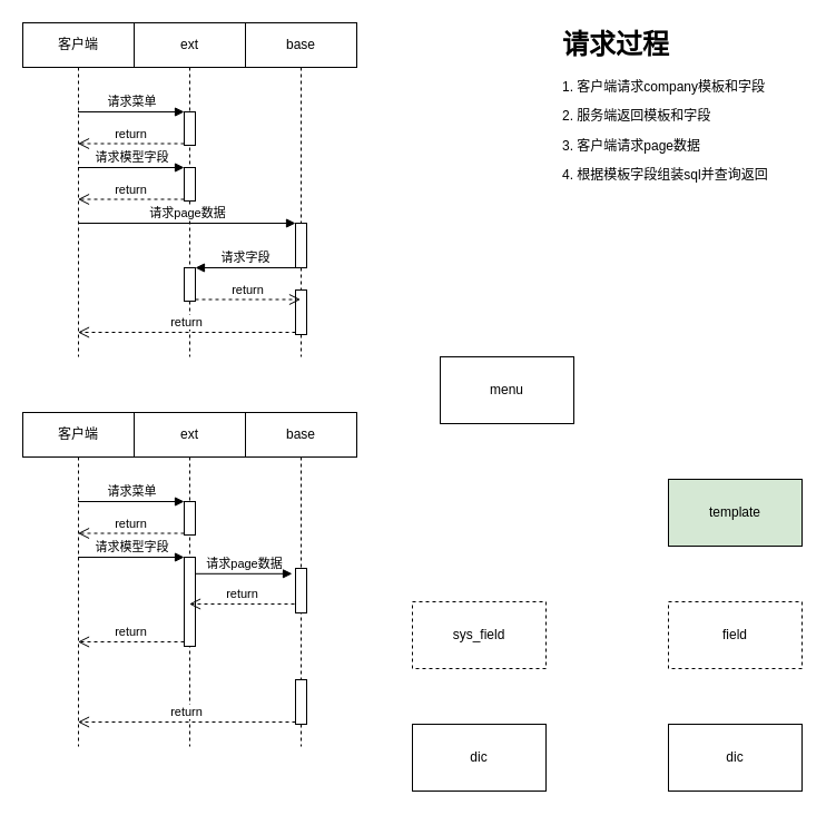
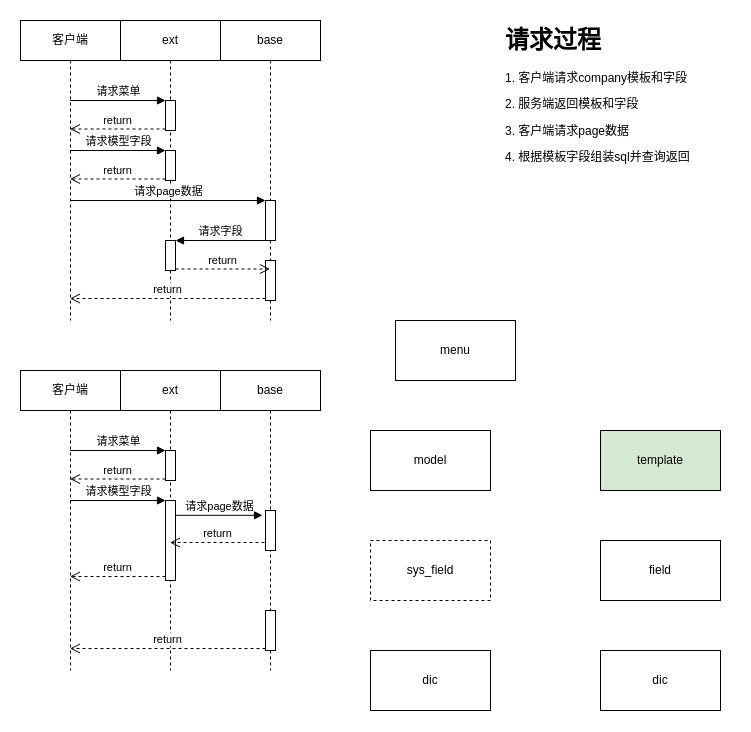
+ <mxCell id="2" value="model" style="rounded=0;whiteSpace=wrap;html=1;" vertex="1" parent="1"><mxGeometry x="370" y="430" width="120" height="60" as="geometry" /></mxCell>
- <mxCell id="5" value="field" style="rounded=0;whiteSpace=wrap;html=1;dashed=1;" vertex="1" parent="1"><mxGeometry x="600" y="540" width="120" height="60" as="geometry" /></mxCell>
+ <mxCell id="5" value="field" style="rounded=0;whiteSpace=wrap;html=1;" vertex="1" parent="1"><mxGeometry x="600" y="540" width="120" height="60" as="geometry" /></mxCell>
